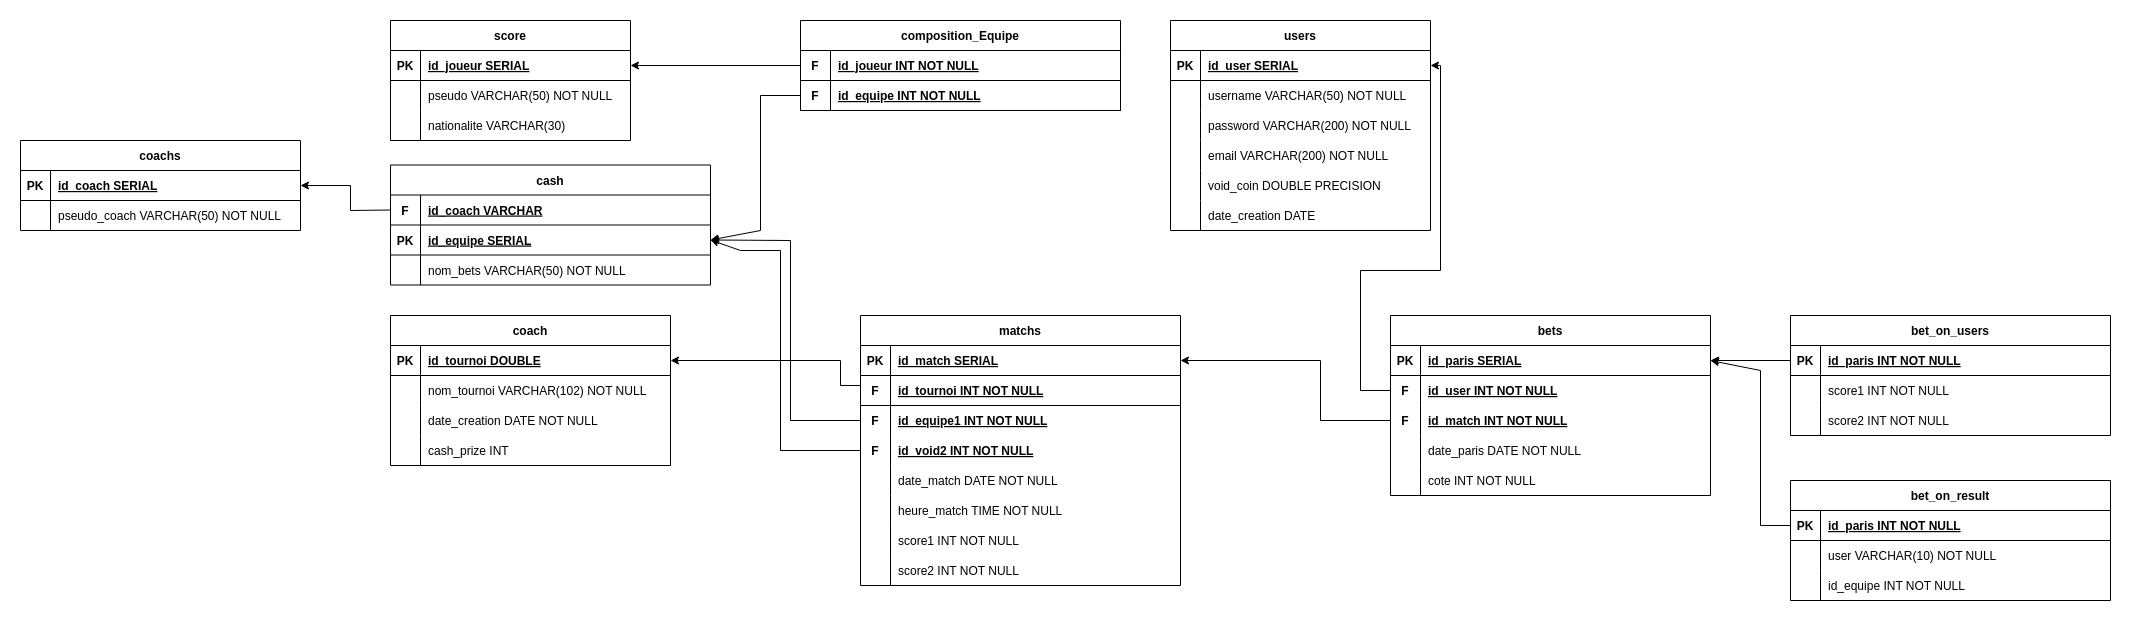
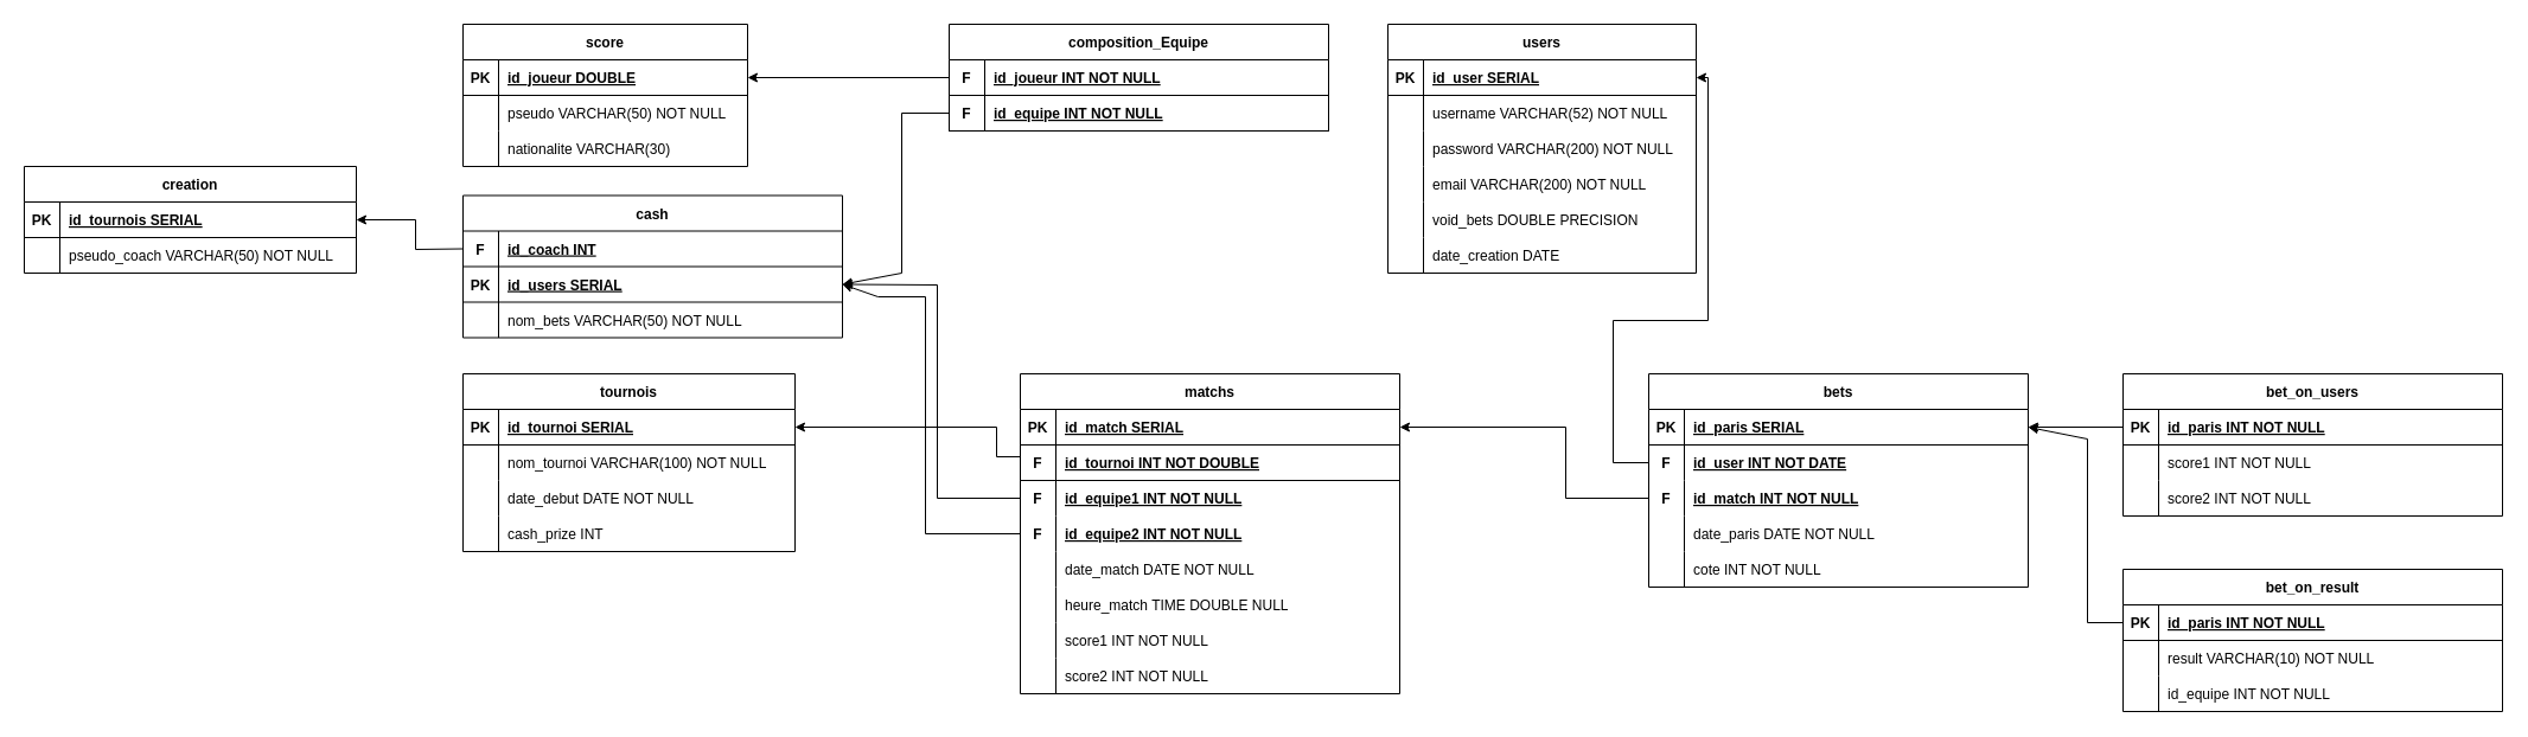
- <mxCell id="35" value="id_joueur SERIAL " style="shape=partialRectangle;overflow=hidden;connectable=0;fillColor=none;align=left;strokeColor=inherit;top=0;left=0;bottom=0;right=0;spacingLeft=6;fontStyle=5;" vertex="1" parent="33"><mxGeometry x="30" width="210" height="30" as="geometry"><mxRectangle width="210" height="30" as="alternateBounds" /></mxGeometry></mxCell>
+ <mxCell id="35" value="id_joueur DOUBLE " style="shape=partialRectangle;overflow=hidden;connectable=0;fillColor=none;align=left;strokeColor=inherit;top=0;left=0;bottom=0;right=0;spacingLeft=6;fontStyle=5;" vertex="1" parent="33"><mxGeometry x="30" width="210" height="30" as="geometry"><mxRectangle width="210" height="30" as="alternateBounds" /></mxGeometry></mxCell>
- <mxCell id="80" value="username VARCHAR(50) NOT NULL" style="shape=partialRectangle;overflow=hidden;connectable=0;fillColor=none;align=left;strokeColor=inherit;top=0;left=0;bottom=0;right=0;spacingLeft=6;" vertex="1" parent="78"><mxGeometry x="30" width="230" height="30" as="geometry"><mxRectangle width="230" height="30" as="alternateBounds" /></mxGeometry></mxCell>
+ <mxCell id="80" value="username VARCHAR(52) NOT NULL" style="shape=partialRectangle;overflow=hidden;connectable=0;fillColor=none;align=left;strokeColor=inherit;top=0;left=0;bottom=0;right=0;spacingLeft=6;" vertex="1" parent="78"><mxGeometry x="30" width="230" height="30" as="geometry"><mxRectangle width="230" height="30" as="alternateBounds" /></mxGeometry></mxCell>
- <mxCell id="15" value="coachs" style="shape=table;startSize=30;container=1;collapsible=1;childLayout=tableLayout;fixedRows=1;rowLines=0;fontStyle=1;align=center;resizeLast=1;" vertex="1" parent="1"><mxGeometry x="20" y="140" width="280" height="90" as="geometry" /></mxCell>
+ <mxCell id="15" value="creation" style="shape=table;startSize=30;container=1;collapsible=1;childLayout=tableLayout;fixedRows=1;rowLines=0;fontStyle=1;align=center;resizeLast=1;" vertex="1" parent="1"><mxGeometry x="20" y="140" width="280" height="90" as="geometry" /></mxCell>
- <mxCell id="18" value="id_coach SERIAL " style="shape=partialRectangle;overflow=hidden;connectable=0;fillColor=none;align=left;strokeColor=inherit;top=0;left=0;bottom=0;right=0;spacingLeft=6;fontStyle=5;" vertex="1" parent="16"><mxGeometry x="30" width="250" height="30" as="geometry"><mxRectangle width="250" height="30" as="alternateBounds" /></mxGeometry></mxCell>
+ <mxCell id="18" value="id_tournois SERIAL " style="shape=partialRectangle;overflow=hidden;connectable=0;fillColor=none;align=left;strokeColor=inherit;top=0;left=0;bottom=0;right=0;spacingLeft=6;fontStyle=5;" vertex="1" parent="16"><mxGeometry x="30" width="250" height="30" as="geometry"><mxRectangle width="250" height="30" as="alternateBounds" /></mxGeometry></mxCell>
- <mxCell id="89" value="void_coin DOUBLE PRECISION" style="shape=partialRectangle;overflow=hidden;connectable=0;fillColor=none;align=left;strokeColor=inherit;top=0;left=0;bottom=0;right=0;spacingLeft=6;" vertex="1" parent="87"><mxGeometry x="30" width="230" height="30" as="geometry"><mxRectangle width="230" height="30" as="alternateBounds" /></mxGeometry></mxCell>
+ <mxCell id="89" value="void_bets DOUBLE PRECISION" style="shape=partialRectangle;overflow=hidden;connectable=0;fillColor=none;align=left;strokeColor=inherit;top=0;left=0;bottom=0;right=0;spacingLeft=6;" vertex="1" parent="87"><mxGeometry x="30" width="230" height="30" as="geometry"><mxRectangle width="230" height="30" as="alternateBounds" /></mxGeometry></mxCell>
- <mxCell id="25" value="id_coach VARCHAR" style="shape=partialRectangle;overflow=hidden;connectable=0;fillColor=none;align=left;strokeColor=inherit;top=0;left=0;bottom=0;right=0;spacingLeft=6;fontStyle=5;" vertex="1" parent="23"><mxGeometry x="30" width="290" height="30" as="geometry"><mxRectangle width="290" height="30" as="alternateBounds" /></mxGeometry></mxCell>
+ <mxCell id="25" value="id_coach INT" style="shape=partialRectangle;overflow=hidden;connectable=0;fillColor=none;align=left;strokeColor=inherit;top=0;left=0;bottom=0;right=0;spacingLeft=6;fontStyle=5;" vertex="1" parent="23"><mxGeometry x="30" width="290" height="30" as="geometry"><mxRectangle width="290" height="30" as="alternateBounds" /></mxGeometry></mxCell>
- <mxCell id="28" value="id_equipe SERIAL " style="shape=partialRectangle;overflow=hidden;connectable=0;fillColor=none;align=left;strokeColor=inherit;top=0;left=0;bottom=0;right=0;spacingLeft=6;fontStyle=5;" vertex="1" parent="26"><mxGeometry x="30" width="290" height="30" as="geometry"><mxRectangle width="290" height="30" as="alternateBounds" /></mxGeometry></mxCell>
+ <mxCell id="28" value="id_users SERIAL " style="shape=partialRectangle;overflow=hidden;connectable=0;fillColor=none;align=left;strokeColor=inherit;top=0;left=0;bottom=0;right=0;spacingLeft=6;fontStyle=5;" vertex="1" parent="26"><mxGeometry x="30" width="290" height="30" as="geometry"><mxRectangle width="290" height="30" as="alternateBounds" /></mxGeometry></mxCell>
- <mxCell id="2" value="coach" style="shape=table;startSize=30;container=1;collapsible=1;childLayout=tableLayout;fixedRows=1;rowLines=0;fontStyle=1;align=center;resizeLast=1;" vertex="1" parent="1"><mxGeometry x="390" y="315" width="280" height="150" as="geometry" /></mxCell>
+ <mxCell id="2" value="tournois" style="shape=table;startSize=30;container=1;collapsible=1;childLayout=tableLayout;fixedRows=1;rowLines=0;fontStyle=1;align=center;resizeLast=1;" vertex="1" parent="1"><mxGeometry x="390" y="315" width="280" height="150" as="geometry" /></mxCell>
- <mxCell id="5" value="id_tournoi DOUBLE " style="shape=partialRectangle;overflow=hidden;connectable=0;fillColor=none;align=left;strokeColor=inherit;top=0;left=0;bottom=0;right=0;spacingLeft=6;fontStyle=5;" vertex="1" parent="3"><mxGeometry x="30" width="250" height="30" as="geometry"><mxRectangle width="250" height="30" as="alternateBounds" /></mxGeometry></mxCell>
+ <mxCell id="5" value="id_tournoi SERIAL " style="shape=partialRectangle;overflow=hidden;connectable=0;fillColor=none;align=left;strokeColor=inherit;top=0;left=0;bottom=0;right=0;spacingLeft=6;fontStyle=5;" vertex="1" parent="3"><mxGeometry x="30" width="250" height="30" as="geometry"><mxRectangle width="250" height="30" as="alternateBounds" /></mxGeometry></mxCell>
- <mxCell id="8" value="nom_tournoi VARCHAR(102) NOT NULL" style="shape=partialRectangle;overflow=hidden;connectable=0;fillColor=none;align=left;strokeColor=inherit;top=0;left=0;bottom=0;right=0;spacingLeft=6;" vertex="1" parent="6"><mxGeometry x="30" width="250" height="30" as="geometry"><mxRectangle width="250" height="30" as="alternateBounds" /></mxGeometry></mxCell>
+ <mxCell id="8" value="nom_tournoi VARCHAR(100) NOT NULL" style="shape=partialRectangle;overflow=hidden;connectable=0;fillColor=none;align=left;strokeColor=inherit;top=0;left=0;bottom=0;right=0;spacingLeft=6;" vertex="1" parent="6"><mxGeometry x="30" width="250" height="30" as="geometry"><mxRectangle width="250" height="30" as="alternateBounds" /></mxGeometry></mxCell>
- <mxCell id="55" value="id_tournoi INT NOT NULL" style="shape=partialRectangle;overflow=hidden;connectable=0;fillColor=none;align=left;strokeColor=inherit;top=0;left=0;bottom=0;right=0;spacingLeft=6;fontStyle=5;" vertex="1" parent="53"><mxGeometry x="30" width="290" height="30" as="geometry"><mxRectangle width="290" height="30" as="alternateBounds" /></mxGeometry></mxCell>
+ <mxCell id="55" value="id_tournoi INT NOT DOUBLE" style="shape=partialRectangle;overflow=hidden;connectable=0;fillColor=none;align=left;strokeColor=inherit;top=0;left=0;bottom=0;right=0;spacingLeft=6;fontStyle=5;" vertex="1" parent="53"><mxGeometry x="30" width="290" height="30" as="geometry"><mxRectangle width="290" height="30" as="alternateBounds" /></mxGeometry></mxCell>
- <mxCell id="105" value="id_user INT NOT NULL" style="shape=partialRectangle;overflow=hidden;connectable=0;fillColor=none;align=left;strokeColor=inherit;top=0;left=0;bottom=0;right=0;spacingLeft=6;fontStyle=5" vertex="1" parent="103"><mxGeometry x="30" width="290" height="30" as="geometry"><mxRectangle width="290" height="30" as="alternateBounds" /></mxGeometry></mxCell>
+ <mxCell id="105" value="id_user INT NOT DATE" style="shape=partialRectangle;overflow=hidden;connectable=0;fillColor=none;align=left;strokeColor=inherit;top=0;left=0;bottom=0;right=0;spacingLeft=6;fontStyle=5" vertex="1" parent="103"><mxGeometry x="30" width="290" height="30" as="geometry"><mxRectangle width="290" height="30" as="alternateBounds" /></mxGeometry></mxCell>
- <mxCell id="11" value="date_creation DATE NOT NULL" style="shape=partialRectangle;overflow=hidden;connectable=0;fillColor=none;align=left;strokeColor=inherit;top=0;left=0;bottom=0;right=0;spacingLeft=6;" vertex="1" parent="9"><mxGeometry x="30" width="250" height="30" as="geometry"><mxRectangle width="250" height="30" as="alternateBounds" /></mxGeometry></mxCell>
+ <mxCell id="11" value="date_debut DATE NOT NULL" style="shape=partialRectangle;overflow=hidden;connectable=0;fillColor=none;align=left;strokeColor=inherit;top=0;left=0;bottom=0;right=0;spacingLeft=6;" vertex="1" parent="9"><mxGeometry x="30" width="250" height="30" as="geometry"><mxRectangle width="250" height="30" as="alternateBounds" /></mxGeometry></mxCell>
- <mxCell id="61" value="id_void2 INT NOT NULL" style="shape=partialRectangle;overflow=hidden;connectable=0;fillColor=none;align=left;strokeColor=inherit;top=0;left=0;bottom=0;right=0;spacingLeft=6;fontStyle=5" vertex="1" parent="59"><mxGeometry x="30" width="290" height="30" as="geometry"><mxRectangle width="290" height="30" as="alternateBounds" /></mxGeometry></mxCell>
+ <mxCell id="61" value="id_equipe2 INT NOT NULL" style="shape=partialRectangle;overflow=hidden;connectable=0;fillColor=none;align=left;strokeColor=inherit;top=0;left=0;bottom=0;right=0;spacingLeft=6;fontStyle=5" vertex="1" parent="59"><mxGeometry x="30" width="290" height="30" as="geometry"><mxRectangle width="290" height="30" as="alternateBounds" /></mxGeometry></mxCell>
- <mxCell id="67" value="heure_match TIME NOT NULL" style="shape=partialRectangle;overflow=hidden;connectable=0;fillColor=none;align=left;strokeColor=inherit;top=0;left=0;bottom=0;right=0;spacingLeft=6;" vertex="1" parent="65"><mxGeometry x="30" width="290" height="30" as="geometry"><mxRectangle width="290" height="30" as="alternateBounds" /></mxGeometry></mxCell>
+ <mxCell id="67" value="heure_match TIME DOUBLE NULL" style="shape=partialRectangle;overflow=hidden;connectable=0;fillColor=none;align=left;strokeColor=inherit;top=0;left=0;bottom=0;right=0;spacingLeft=6;" vertex="1" parent="65"><mxGeometry x="30" width="290" height="30" as="geometry"><mxRectangle width="290" height="30" as="alternateBounds" /></mxGeometry></mxCell>
- <mxCell id="131" value="user VARCHAR(10) NOT NULL" style="shape=partialRectangle;overflow=hidden;connectable=0;fillColor=none;align=left;strokeColor=inherit;top=0;left=0;bottom=0;right=0;spacingLeft=6;" vertex="1" parent="129"><mxGeometry x="30" width="290" height="30" as="geometry"><mxRectangle width="290" height="30" as="alternateBounds" /></mxGeometry></mxCell>
+ <mxCell id="131" value="result VARCHAR(10) NOT NULL" style="shape=partialRectangle;overflow=hidden;connectable=0;fillColor=none;align=left;strokeColor=inherit;top=0;left=0;bottom=0;right=0;spacingLeft=6;" vertex="1" parent="129"><mxGeometry x="30" width="290" height="30" as="geometry"><mxRectangle width="290" height="30" as="alternateBounds" /></mxGeometry></mxCell>
